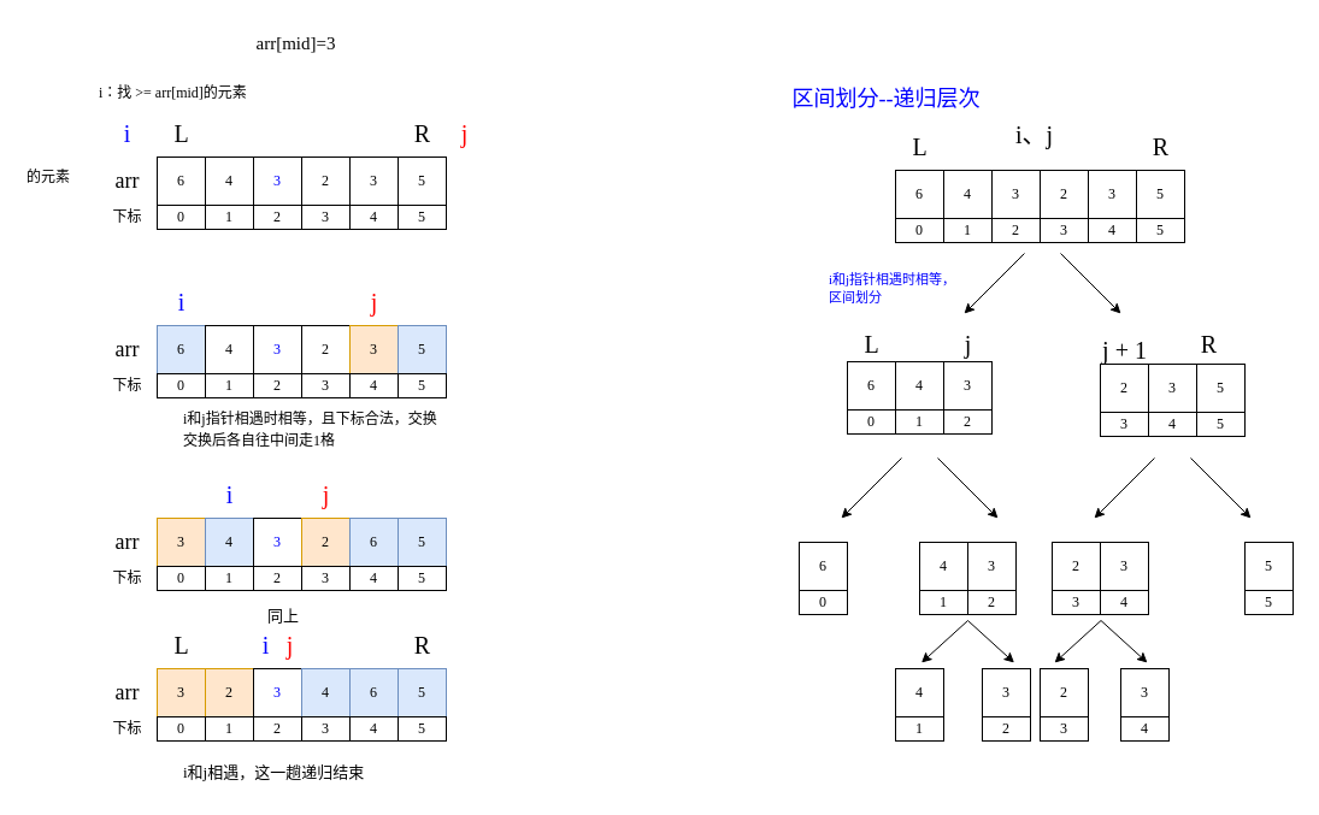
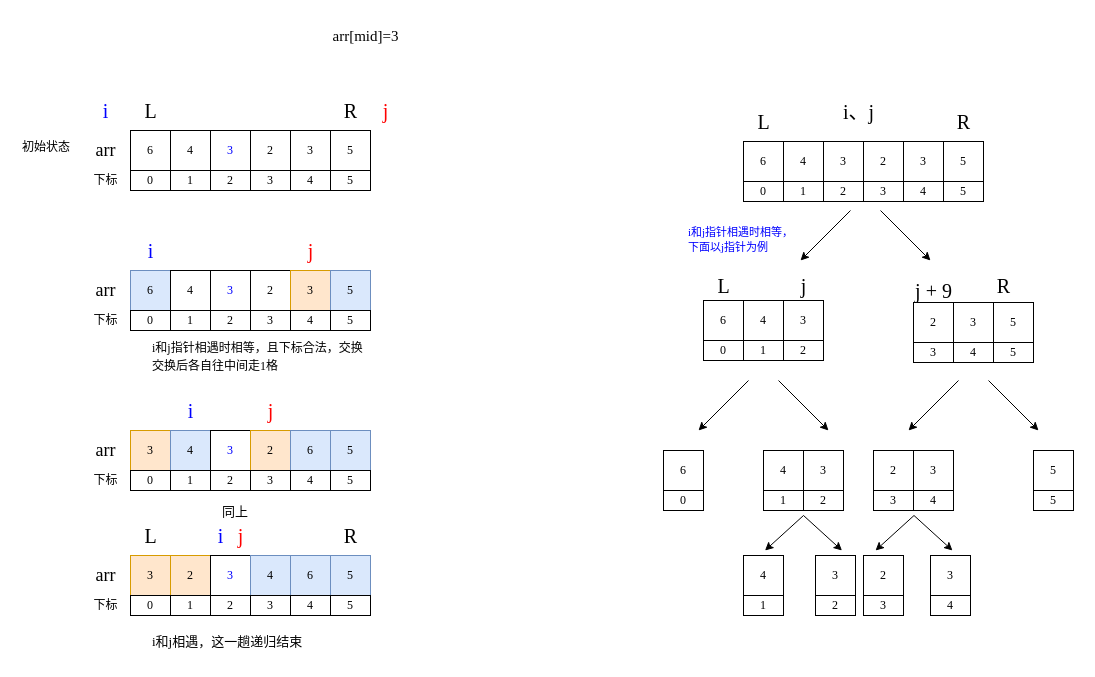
- <mxCell id="11" value="&lt;font color=&quot;#000000&quot; style=&quot;font-size: 15px;&quot;&gt;arr[mid]=3&lt;/font&gt;" style="text;html=1;align=center;verticalAlign=middle;resizable=0;points=[];autosize=1;strokeColor=none;fillColor=none;fontColor=#0000FF;fontSize=15;fontFamily=Songti TC;" parent="1" vertex="1"><mxGeometry x="200" y="20" width="90" height="30" as="geometry" /></mxCell>
+ <mxCell id="11" value="&lt;font color=&quot;#000000&quot; style=&quot;font-size: 15px;&quot;&gt;arr[mid]=3&lt;/font&gt;" style="text;html=1;align=center;verticalAlign=middle;resizable=0;points=[];autosize=1;strokeColor=none;fillColor=none;fontColor=#0000FF;fontSize=15;fontFamily=Songti TC;" parent="1" vertex="1"><mxGeometry x="320" y="20" width="90" height="30" as="geometry" /></mxCell>
- <mxCell id="35" value="&lt;font style=&quot;font-size: 12px;&quot; color=&quot;#000000&quot;&gt;i：找 &amp;gt;= arr[mid]的元素&lt;br&gt;&lt;/font&gt;" style="text;html=1;align=left;verticalAlign=middle;resizable=0;points=[];autosize=1;strokeColor=none;fillColor=none;fontColor=#0000FF;fontSize=15;fontFamily=Songti TC;" parent="1" vertex="1"><mxGeometry x="80" y="60" width="150" height="30" as="geometry" /></mxCell>
- <mxCell id="110" value="&lt;div style=&quot;text-align: left;&quot;&gt;&lt;font style=&quot;font-size: 18px;&quot;&gt;区间划分--递归层次&lt;/font&gt;&lt;/div&gt;" style="text;html=1;align=center;verticalAlign=middle;resizable=0;points=[];autosize=1;strokeColor=none;fillColor=none;fontColor=#0000FF;fontSize=20;fontFamily=Songti TC;" parent="1" vertex="1"><mxGeometry x="645" y="61" width="180" height="40" as="geometry" /></mxCell>
- <mxCell id="36" value="&lt;font style=&quot;font-size: 12px;&quot; color=&quot;#000000&quot;&gt;的元素&lt;br&gt;&lt;/font&gt;" style="text;html=1;align=left;verticalAlign=middle;resizable=0;points=[];autosize=1;strokeColor=none;fillColor=none;fontColor=#0000FF;fontSize=15;fontFamily=Songti TC;" parent="1" vertex="1"><mxGeometry x="20" y="130" width="70" height="30" as="geometry" /></mxCell>
+ <mxCell id="36" value="&lt;font style=&quot;font-size: 12px;&quot; color=&quot;#000000&quot;&gt;初始状态&lt;br&gt;&lt;/font&gt;" style="text;html=1;align=left;verticalAlign=middle;resizable=0;points=[];autosize=1;strokeColor=none;fillColor=none;fontColor=#0000FF;fontSize=15;fontFamily=Songti TC;" parent="1" vertex="1"><mxGeometry x="20" y="130" width="70" height="30" as="geometry" /></mxCell>
- <mxCell id="109" value="&lt;div style=&quot;text-align: left;&quot;&gt;&lt;span style=&quot;font-size: 11px; background-color: initial;&quot;&gt;i和j指针相遇时相等，&lt;/span&gt;&lt;/div&gt;&lt;font style=&quot;font-size: 11px;&quot;&gt;&lt;div style=&quot;text-align: left;&quot;&gt;&lt;span style=&quot;background-color: initial;&quot;&gt;区间划分&lt;/span&gt;&lt;/div&gt;&lt;/font&gt;" style="text;html=1;align=center;verticalAlign=middle;resizable=0;points=[];autosize=1;strokeColor=none;fillColor=none;fontColor=#0000FF;fontSize=20;fontFamily=Songti TC;" parent="1" vertex="1"><mxGeometry x="670" y="210" width="140" height="50" as="geometry" /></mxCell>
+ <mxCell id="109" value="&lt;div style=&quot;text-align: left;&quot;&gt;&lt;span style=&quot;font-size: 11px; background-color: initial;&quot;&gt;i和j指针相遇时相等，&lt;/span&gt;&lt;/div&gt;&lt;font style=&quot;font-size: 11px;&quot;&gt;&lt;div style=&quot;text-align: left;&quot;&gt;&lt;span style=&quot;background-color: initial;&quot;&gt;下面以j指针为例&lt;/span&gt;&lt;/div&gt;&lt;/font&gt;" style="text;html=1;align=center;verticalAlign=middle;resizable=0;points=[];autosize=1;strokeColor=none;fillColor=none;fontColor=#0000FF;fontSize=20;fontFamily=Songti TC;" parent="1" vertex="1"><mxGeometry x="670" y="210" width="140" height="50" as="geometry" /></mxCell>
- <mxCell id="108" value="&lt;font color=&quot;#000000&quot;&gt;j + 1&lt;/font&gt;" style="text;html=1;align=center;verticalAlign=middle;resizable=0;points=[];autosize=1;strokeColor=none;fillColor=none;fontColor=#0000FF;fontSize=20;fontFamily=Songti TC;" parent="1" vertex="1"><mxGeometry x="903" y="270" width="60" height="40" as="geometry" /></mxCell>
+ <mxCell id="108" value="&lt;font color=&quot;#000000&quot;&gt;j + 9&lt;/font&gt;" style="text;html=1;align=center;verticalAlign=middle;resizable=0;points=[];autosize=1;strokeColor=none;fillColor=none;fontColor=#0000FF;fontSize=20;fontFamily=Songti TC;" parent="1" vertex="1"><mxGeometry x="903" y="270" width="60" height="40" as="geometry" /></mxCell>
